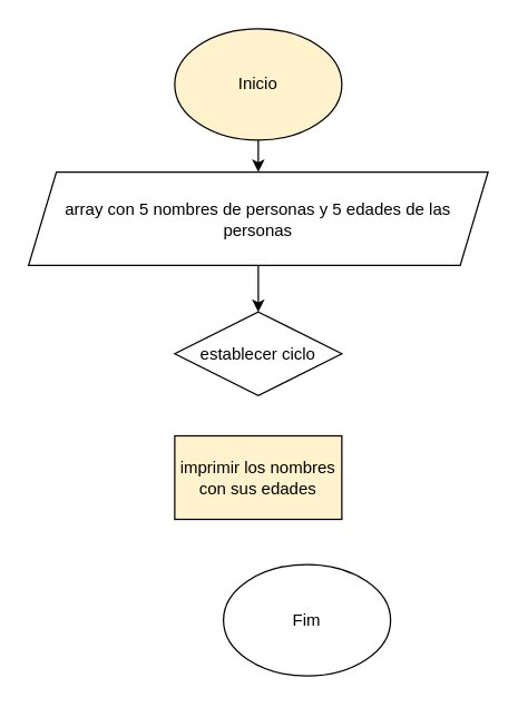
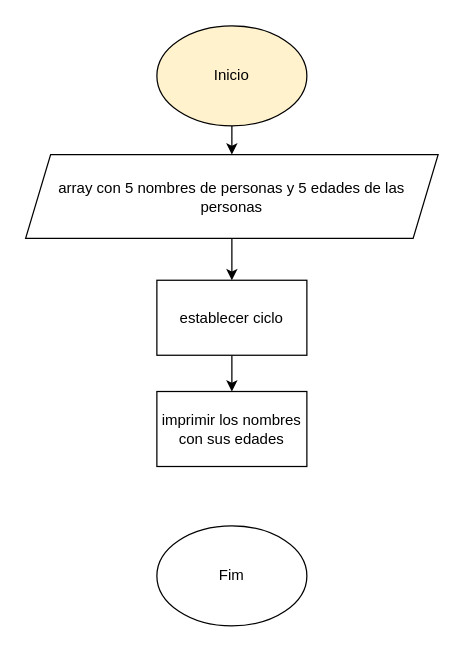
- <mxCell id="7" value="establecer ciclo" style="rhombus;whiteSpace=wrap;html=1;" vertex="1" parent="1"><mxGeometry x="125" y="223.5" width="120" height="60" as="geometry" /></mxCell>
+ <mxCell id="7" value="establecer ciclo" style="whiteSpace=wrap;html=1;" vertex="1" parent="1"><mxGeometry x="125" y="223.5" width="120" height="60" as="geometry" /></mxCell>
+ <mxCell id="6" value="" style="edgeStyle=orthogonalEdgeStyle;rounded=0;orthogonalLoop=1;jettySize=auto;html=1;" edge="1" parent="1" source="7" target="8"><mxGeometry relative="1" as="geometry" /></mxCell>
- <mxCell id="8" value="imprimir los nombres con sus edades" style="whiteSpace=wrap;html=1;fillColor=#fff2cc;" vertex="1" parent="1"><mxGeometry x="125" y="312.5" width="120" height="60" as="geometry" /></mxCell>
+ <mxCell id="8" value="imprimir los nombres con sus edades" style="whiteSpace=wrap;html=1;" vertex="1" parent="1"><mxGeometry x="125" y="312.5" width="120" height="60" as="geometry" /></mxCell>
- <mxCell id="9" value="Fim" style="ellipse;whiteSpace=wrap;html=1;" vertex="1" parent="1"><mxGeometry x="160" y="405" width="120" height="80" as="geometry" /></mxCell>
+ <mxCell id="9" value="Fim" style="ellipse;whiteSpace=wrap;html=1;" vertex="1" parent="1"><mxGeometry x="125" y="420" width="120" height="80" as="geometry" /></mxCell>
